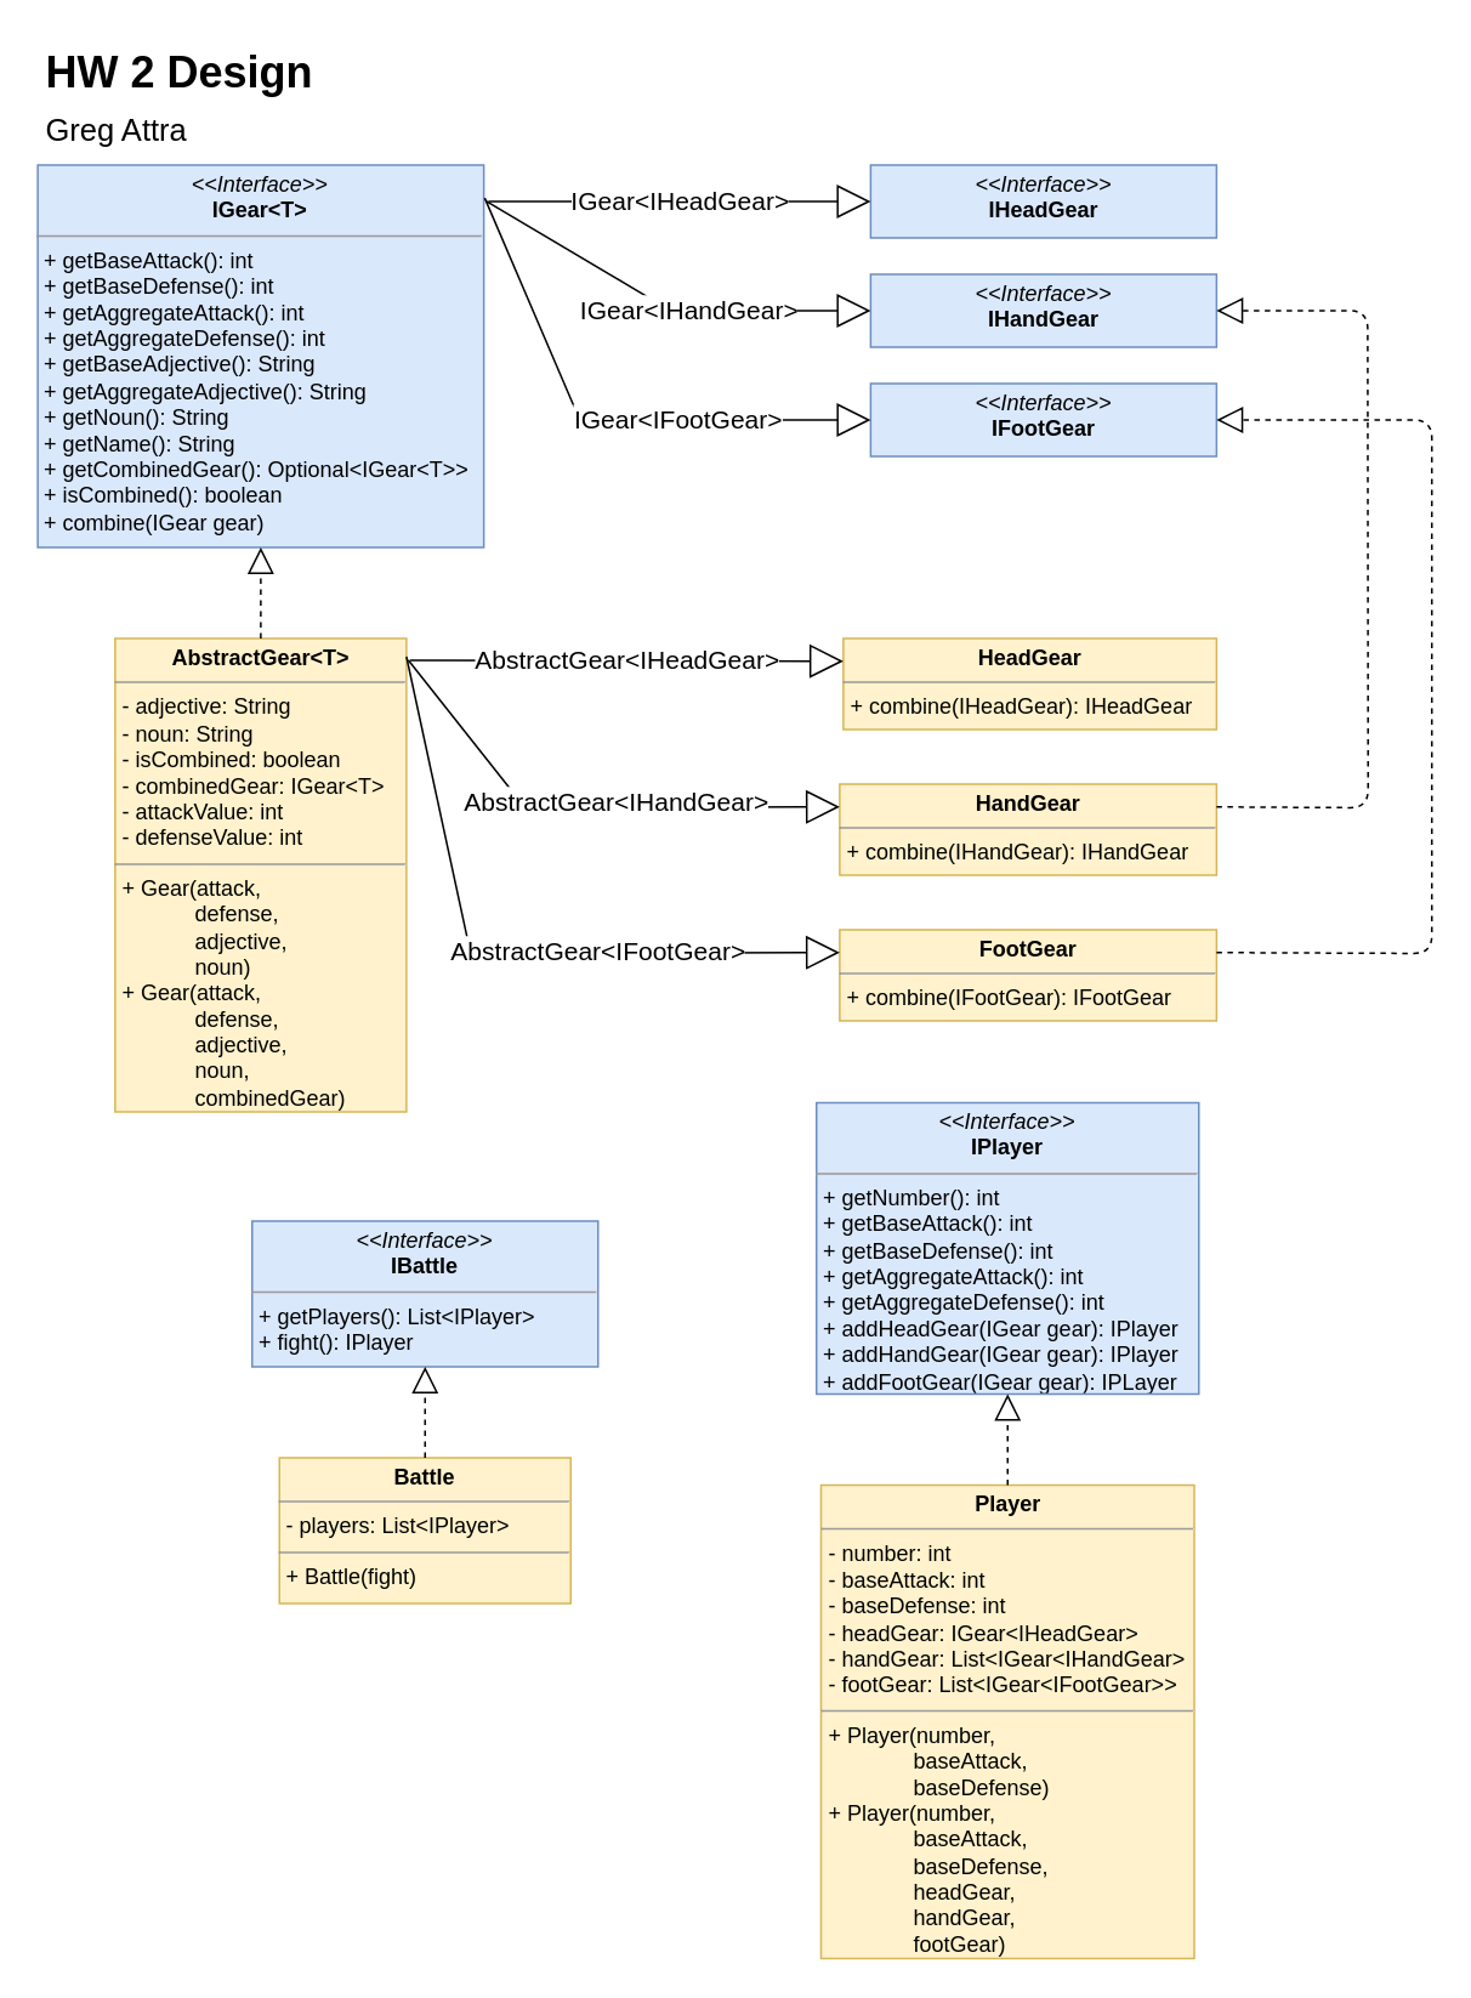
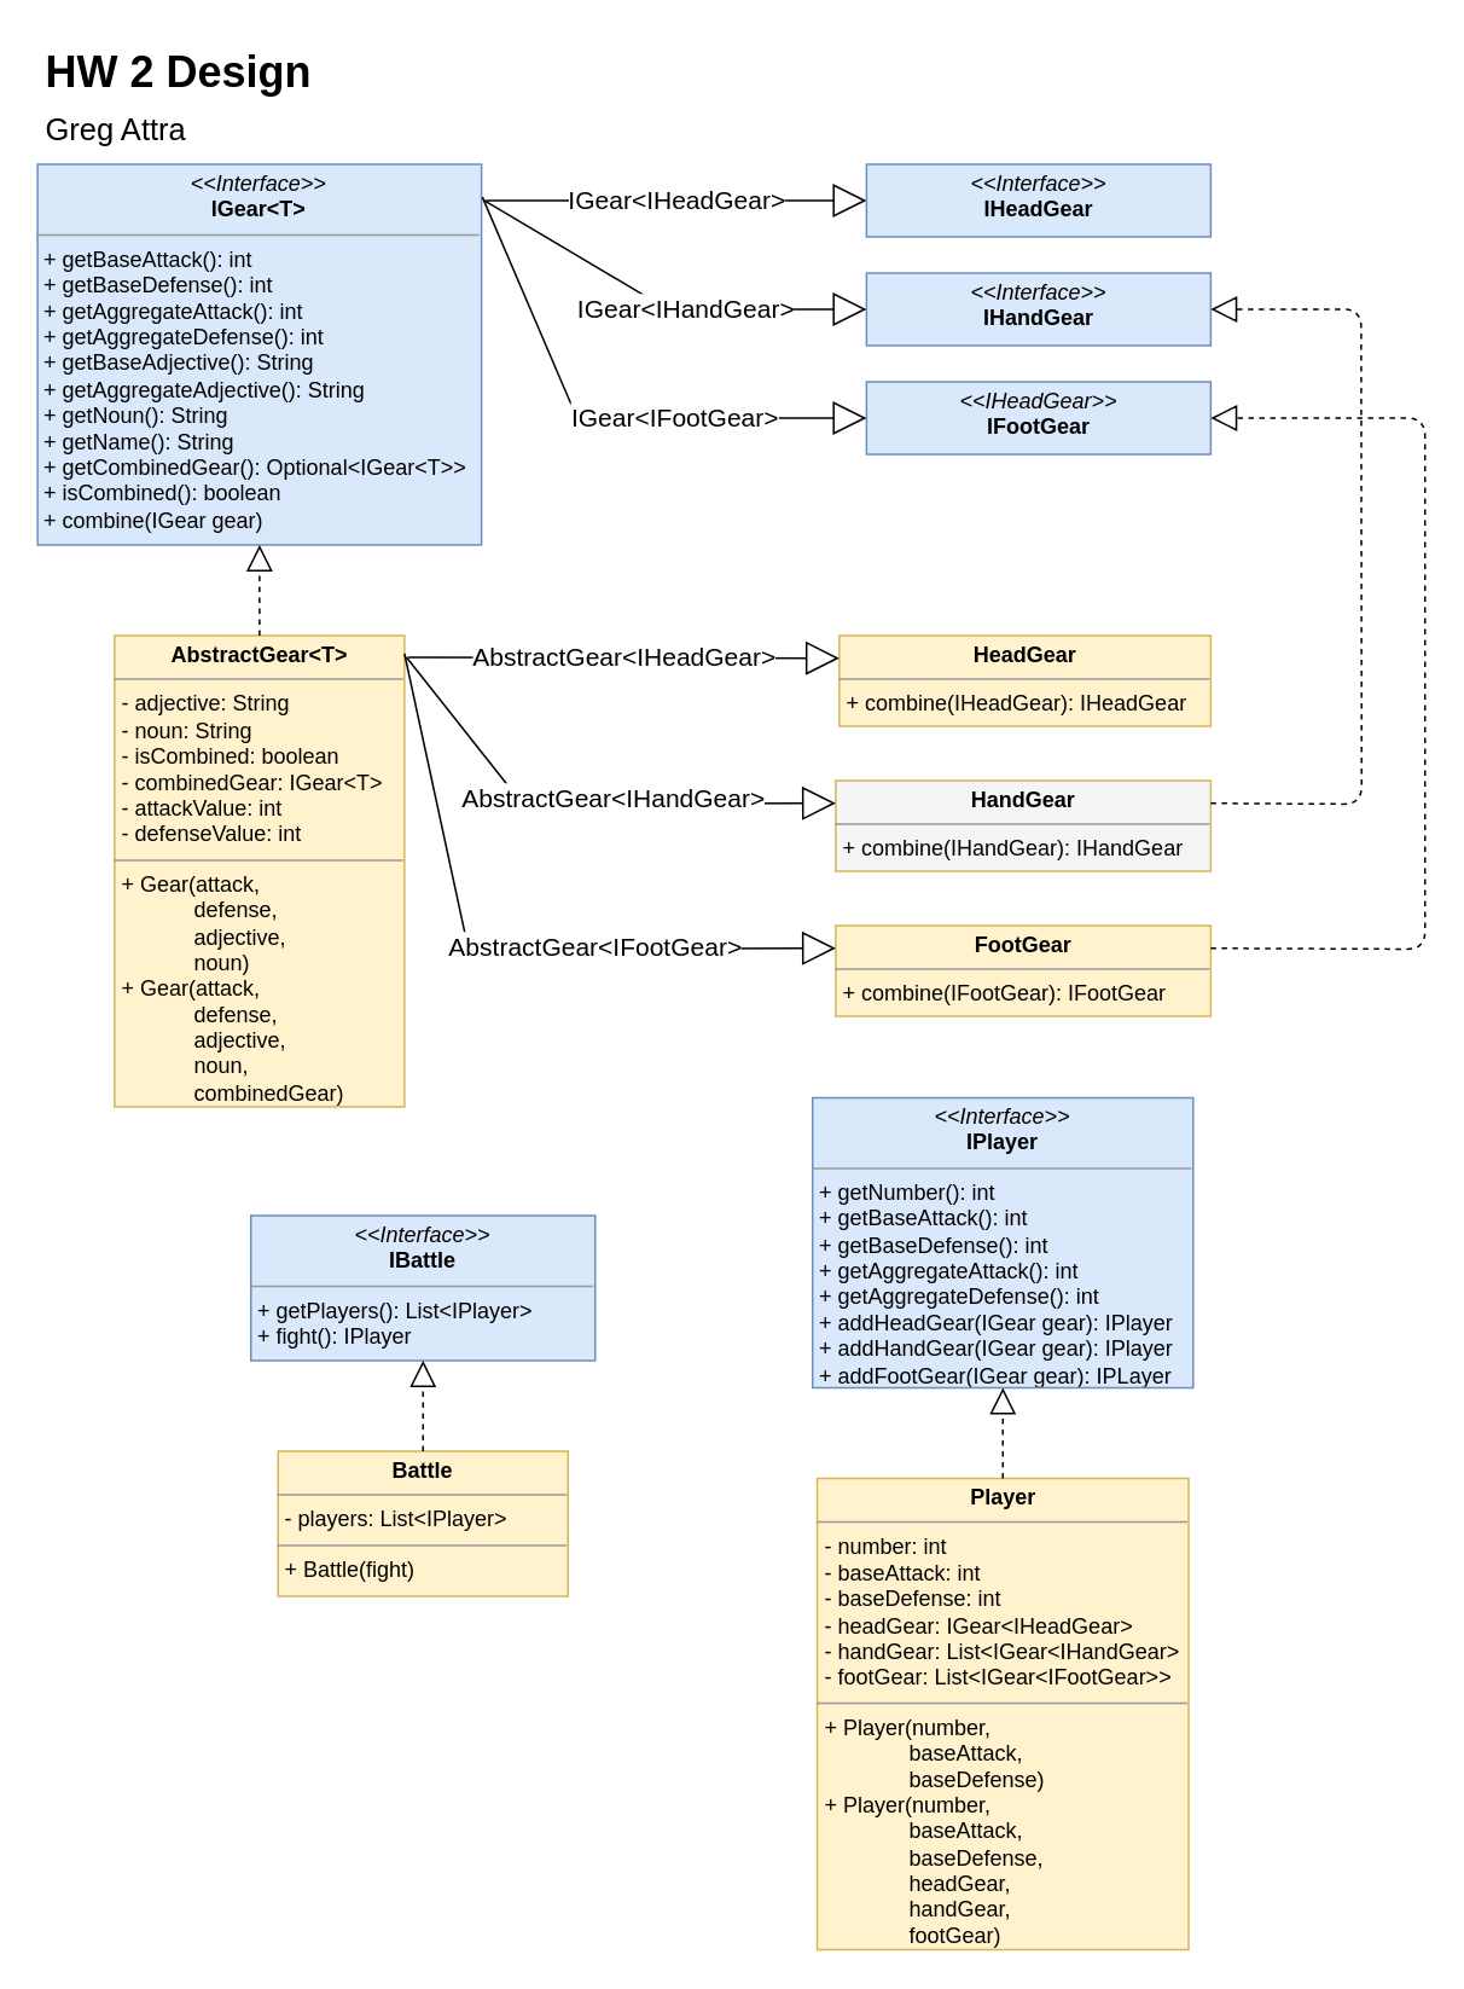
- <mxCell id="16" value="&lt;p style=&quot;margin: 0px ; margin-top: 4px ; text-align: center&quot;&gt;&lt;i&gt;&amp;lt;&amp;lt;Interface&amp;gt;&amp;gt;&lt;/i&gt;&lt;br&gt;&lt;b&gt;IFootGear&lt;/b&gt;&lt;/p&gt;&lt;p style=&quot;margin: 0px ; margin-left: 4px&quot;&gt;&lt;br&gt;&lt;/p&gt;" style="verticalAlign=top;align=left;overflow=fill;fontSize=12;fontFamily=Helvetica;html=1;fillColor=#dae8fc;strokeColor=#6c8ebf;" vertex="1" parent="1"><mxGeometry x="477.75" y="210" width="190" height="40" as="geometry" /></mxCell>
+ <mxCell id="16" value="&lt;p style=&quot;margin: 0px ; margin-top: 4px ; text-align: center&quot;&gt;&lt;i&gt;&amp;lt;&amp;lt;IHeadGear&amp;gt;&amp;gt;&lt;/i&gt;&lt;br&gt;&lt;b&gt;IFootGear&lt;/b&gt;&lt;/p&gt;&lt;p style=&quot;margin: 0px ; margin-left: 4px&quot;&gt;&lt;br&gt;&lt;/p&gt;" style="verticalAlign=top;align=left;overflow=fill;fontSize=12;fontFamily=Helvetica;html=1;fillColor=#dae8fc;strokeColor=#6c8ebf;" vertex="1" parent="1"><mxGeometry x="477.75" y="210" width="190" height="40" as="geometry" /></mxCell>
- <mxCell id="19" value="&lt;p style=&quot;margin: 0px ; margin-top: 4px ; text-align: center&quot;&gt;&lt;b&gt;HandGear&lt;/b&gt;&lt;/p&gt;&lt;hr size=&quot;1&quot;&gt;&lt;p style=&quot;margin: 0px ; margin-left: 4px&quot;&gt;&lt;/p&gt;&lt;p style=&quot;margin: 0px ; margin-left: 4px&quot;&gt;+ combine(IHandGear): IHandGear&lt;/p&gt;" style="verticalAlign=top;align=left;overflow=fill;fontSize=12;fontFamily=Helvetica;html=1;fillColor=#fff2cc;strokeColor=#d6b656;" vertex="1" parent="1"><mxGeometry x="460.75" y="430" width="207" height="50" as="geometry" /></mxCell>
+ <mxCell id="19" value="&lt;p style=&quot;margin: 0px ; margin-top: 4px ; text-align: center&quot;&gt;&lt;b&gt;HandGear&lt;/b&gt;&lt;/p&gt;&lt;hr size=&quot;1&quot;&gt;&lt;p style=&quot;margin: 0px ; margin-left: 4px&quot;&gt;&lt;/p&gt;&lt;p style=&quot;margin: 0px ; margin-left: 4px&quot;&gt;+ combine(IHandGear): IHandGear&lt;/p&gt;" style="verticalAlign=top;align=left;overflow=fill;fontSize=12;fontFamily=Helvetica;html=1;fillColor=#f5f5f5;strokeColor=#d6b656;" vertex="1" parent="1"><mxGeometry x="460.75" y="430" width="207" height="50" as="geometry" /></mxCell>
